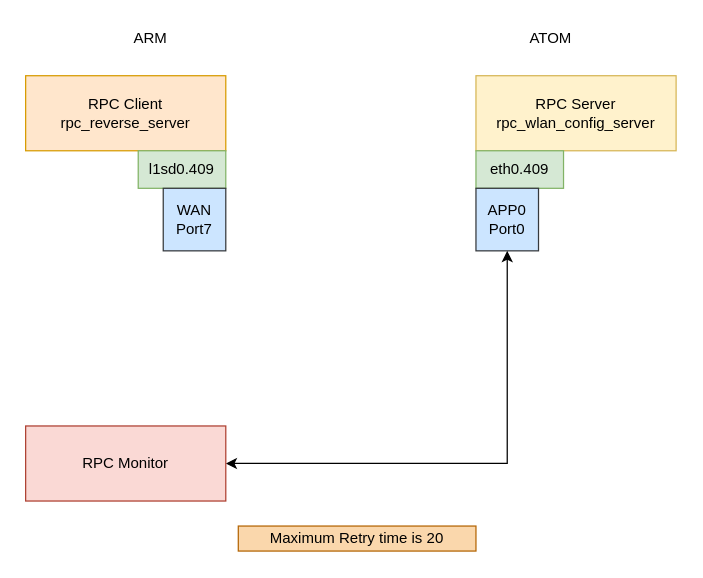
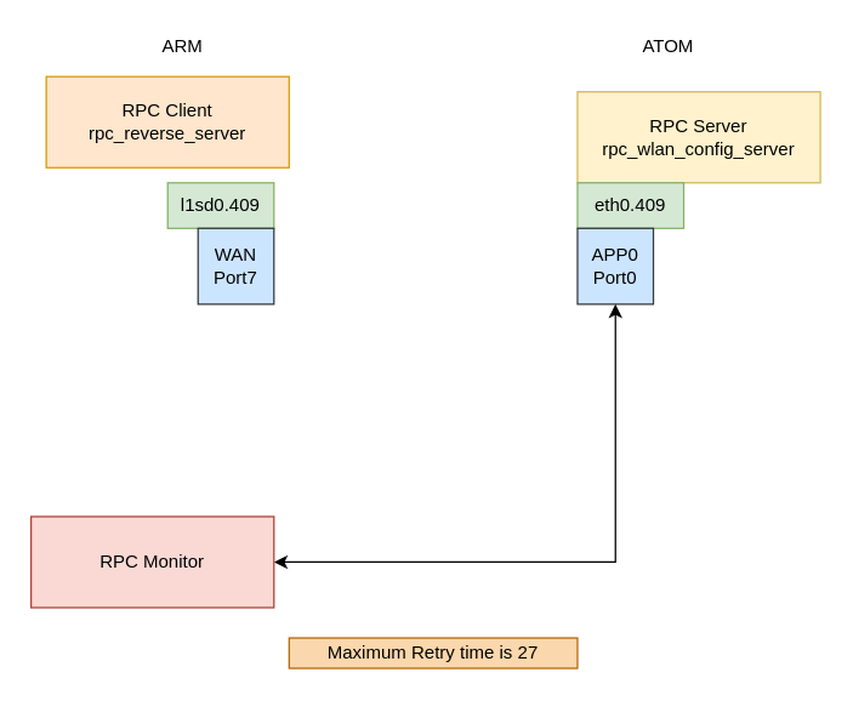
- <mxCell id="2" value="RPC Client&lt;br&gt;rpc_reverse_server" style="rounded=0;whiteSpace=wrap;html=1;fillColor=#ffe6cc;strokeColor=#d79b00;" parent="1" vertex="1"><mxGeometry x="20" y="60" width="160" height="60" as="geometry" /></mxCell>
+ <mxCell id="2" value="RPC Client&lt;br&gt;rpc_reverse_server" style="rounded=0;whiteSpace=wrap;html=1;fillColor=#ffe6cc;strokeColor=#d79b00;" parent="1" vertex="1"><mxGeometry x="30" y="50" width="160" height="60" as="geometry" /></mxCell>
- <mxCell id="12" value="Maximum Retry time is 20" style="text;html=1;strokeColor=#b46504;fillColor=#fad7ac;align=center;verticalAlign=middle;whiteSpace=wrap;rounded=0;" parent="1" vertex="1"><mxGeometry x="190" y="420" width="190" height="20" as="geometry" /></mxCell>
+ <mxCell id="12" value="Maximum Retry time is 27" style="text;html=1;strokeColor=#b46504;fillColor=#fad7ac;align=center;verticalAlign=middle;whiteSpace=wrap;rounded=0;" parent="1" vertex="1"><mxGeometry x="190" y="420" width="190" height="20" as="geometry" /></mxCell>
